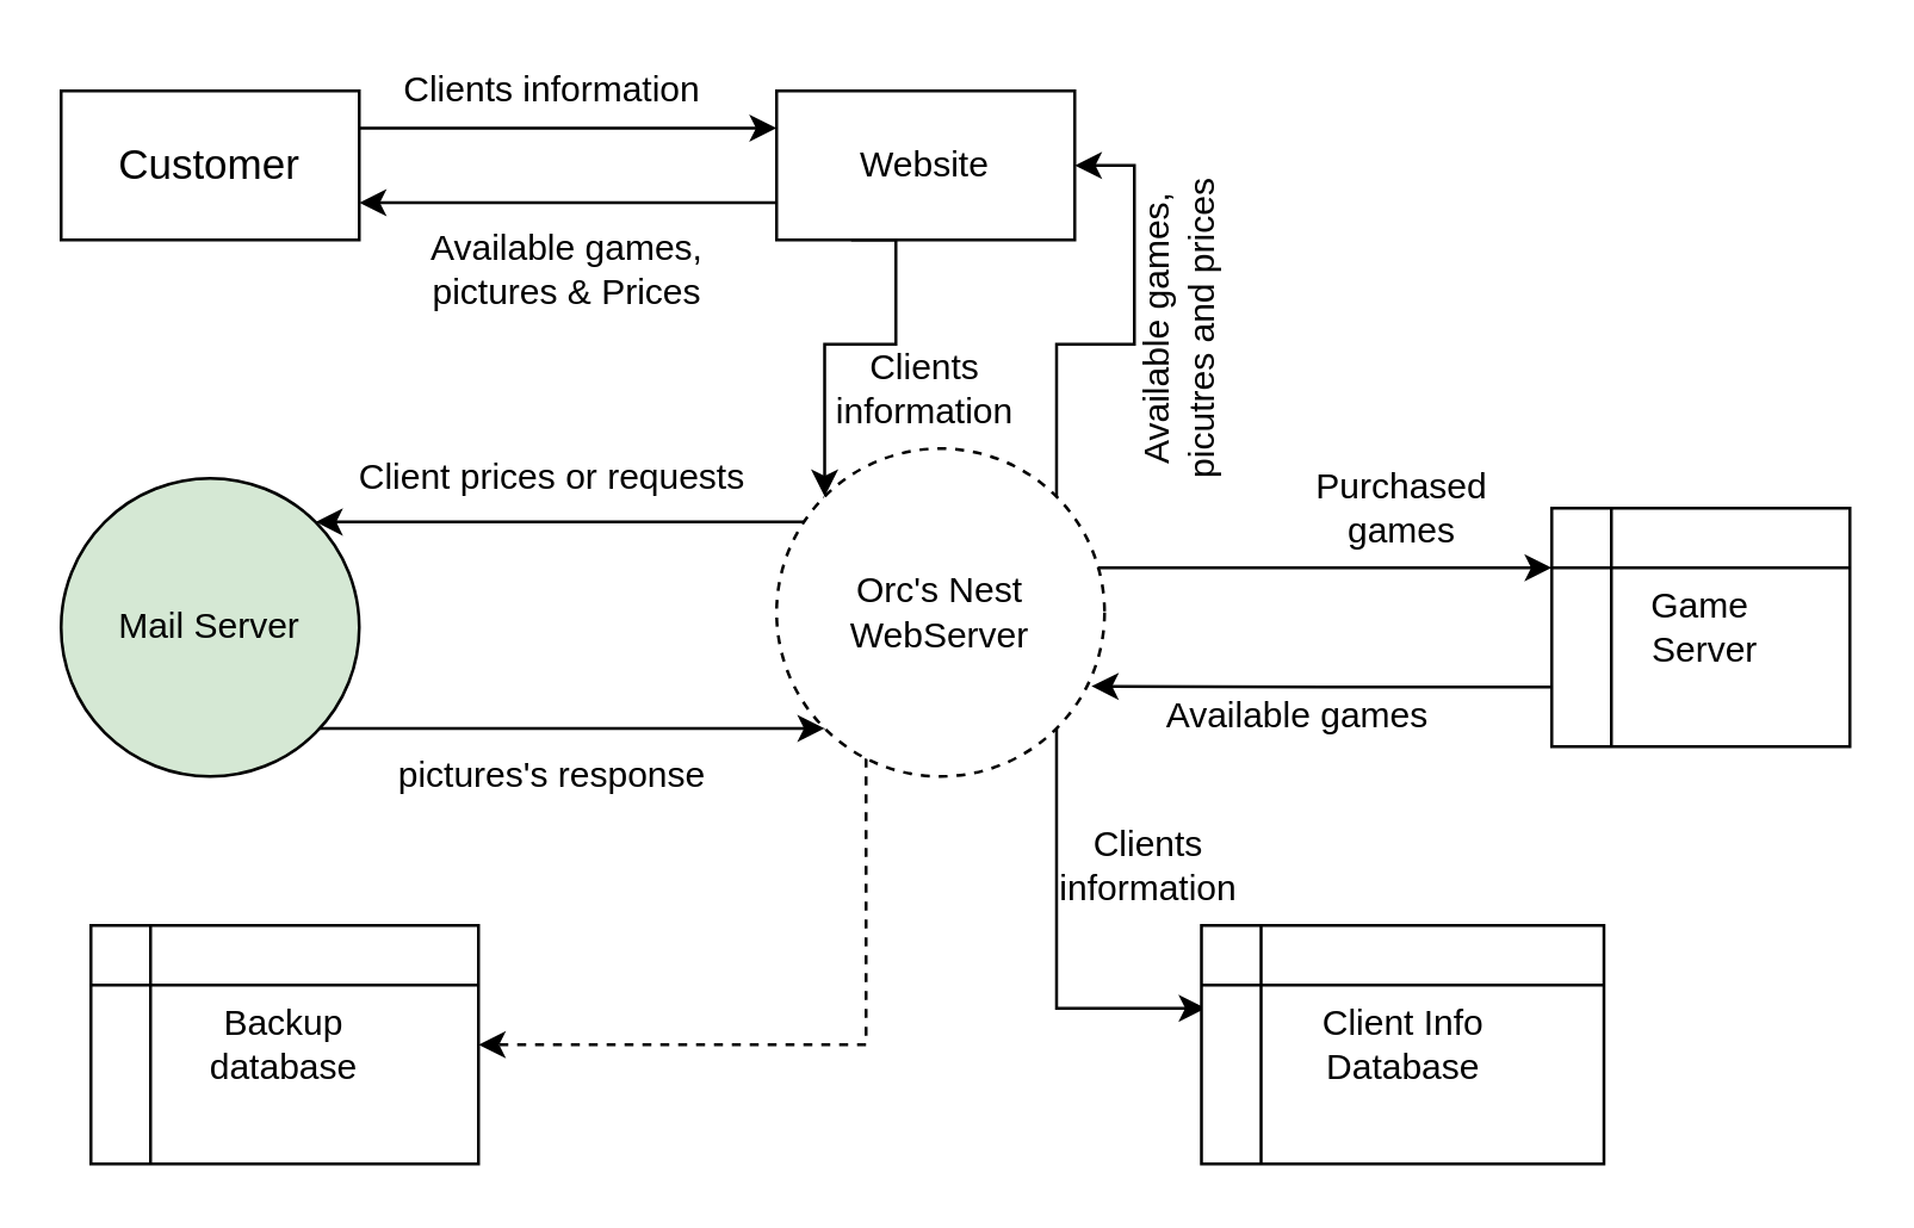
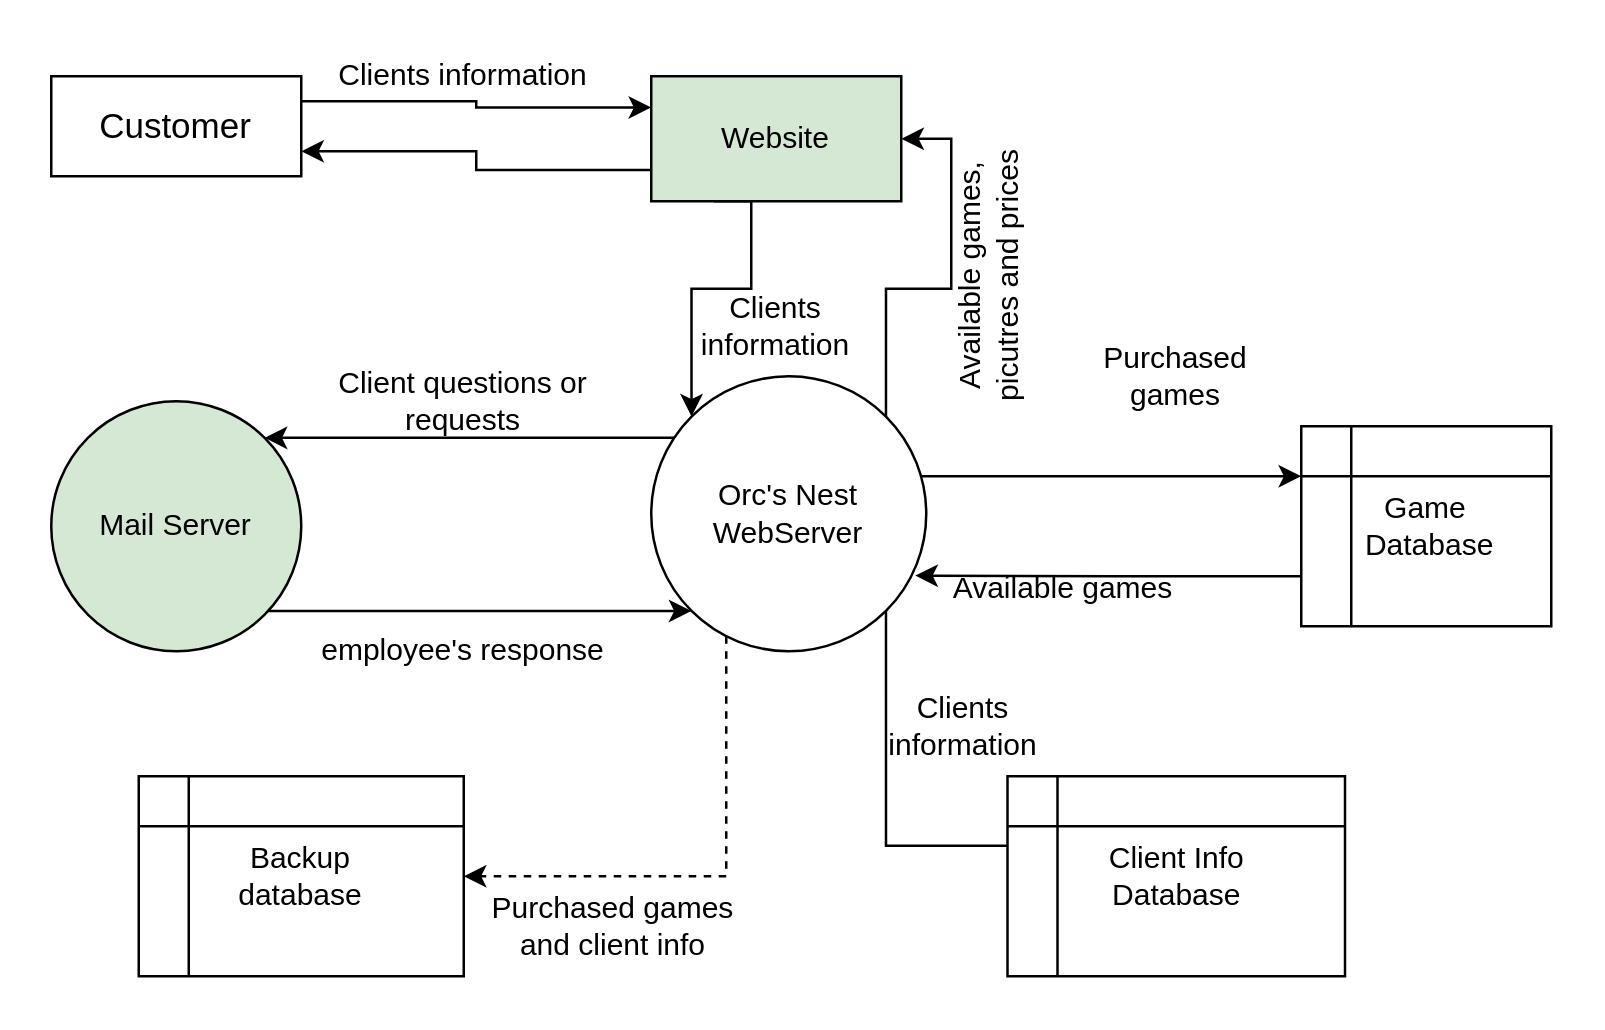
- <mxCell id="3" value="&lt;font style=&quot;font-size: 14px&quot;&gt;Customer&lt;/font&gt;" style="rounded=0;whiteSpace=wrap;html=1;" vertex="1" parent="1"><mxGeometry x="20" y="30" width="100" height="50" as="geometry" /></mxCell>
+ <mxCell id="3" value="&lt;font style=&quot;font-size: 14px&quot;&gt;Customer&lt;/font&gt;" style="rounded=0;whiteSpace=wrap;html=1;" vertex="1" parent="1"><mxGeometry x="20" y="30" width="100" height="40" as="geometry" /></mxCell>
- <mxCell id="6" value="Website" style="rounded=0;whiteSpace=wrap;html=1;" vertex="1" parent="1"><mxGeometry x="260" y="30" width="100" height="50" as="geometry" /></mxCell>
+ <mxCell id="6" value="Website" style="rounded=0;whiteSpace=wrap;html=1;fillColor=#d5e8d4;" vertex="1" parent="1"><mxGeometry x="260" y="30" width="100" height="50" as="geometry" /></mxCell>
- <mxCell id="8" value="Available games, pictures &amp;amp; Prices&lt;br&gt;" style="text;html=1;strokeColor=none;fillColor=none;align=center;verticalAlign=middle;whiteSpace=wrap;rounded=0;" vertex="1" parent="1"><mxGeometry x="125" y="80" width="130" height="20" as="geometry" /></mxCell>
- <mxCell id="23" value="Client prices or requests" style="text;html=1;strokeColor=none;fillColor=none;align=center;verticalAlign=middle;whiteSpace=wrap;rounded=0;" vertex="1" parent="1"><mxGeometry x="110" y="150" width="150" height="20" as="geometry" /></mxCell>
+ <mxCell id="23" value="Client questions or requests" style="text;html=1;strokeColor=none;fillColor=none;align=center;verticalAlign=middle;whiteSpace=wrap;rounded=0;" vertex="1" parent="1"><mxGeometry x="110" y="150" width="150" height="20" as="geometry" /></mxCell>
- <mxCell id="16" value="Purchased &lt;br&gt;games" style="text;html=1;strokeColor=none;fillColor=none;align=center;verticalAlign=middle;whiteSpace=wrap;rounded=0;" vertex="1" parent="1"><mxGeometry x="420" y="160" width="100" height="20" as="geometry" /></mxCell>
+ <mxCell id="16" value="Purchased &lt;br&gt;games" style="text;html=1;strokeColor=none;fillColor=none;align=center;verticalAlign=middle;whiteSpace=wrap;rounded=0;" vertex="1" parent="1"><mxGeometry x="420" y="140" width="100" height="20" as="geometry" /></mxCell>
- <mxCell id="14" value="Orc's Nest&lt;br&gt;WebServer&lt;br&gt;" style="ellipse;whiteSpace=wrap;html=1;aspect=fixed;dashed=1;" vertex="1" parent="1"><mxGeometry x="260" y="150" width="110" height="110" as="geometry" /></mxCell>
+ <mxCell id="14" value="Orc's Nest&lt;br&gt;WebServer&lt;br&gt;" style="ellipse;whiteSpace=wrap;html=1;aspect=fixed;" vertex="1" parent="1"><mxGeometry x="260" y="150" width="110" height="110" as="geometry" /></mxCell>
- <mxCell id="19" value="Game&lt;br&gt;&amp;nbsp;Server" style="shape=internalStorage;whiteSpace=wrap;html=1;backgroundOutline=1;" vertex="1" parent="1"><mxGeometry x="520" y="170" width="100" height="80" as="geometry" /></mxCell>
+ <mxCell id="19" value="Game&lt;br&gt;&amp;nbsp;Database" style="shape=internalStorage;whiteSpace=wrap;html=1;backgroundOutline=1;" vertex="1" parent="1"><mxGeometry x="520" y="170" width="100" height="80" as="geometry" /></mxCell>
- <mxCell id="20" value="Available games" style="text;html=1;strokeColor=none;fillColor=none;align=center;verticalAlign=middle;whiteSpace=wrap;rounded=0;" vertex="1" parent="1"><mxGeometry x="390" y="230" width="90" height="20" as="geometry" /></mxCell>
+ <mxCell id="20" value="Available games" style="text;html=1;strokeColor=none;fillColor=none;align=center;verticalAlign=middle;whiteSpace=wrap;rounded=0;" vertex="1" parent="1"><mxGeometry x="380" y="225" width="90" height="20" as="geometry" /></mxCell>
- <mxCell id="24" value="pictures's response" style="text;html=1;strokeColor=none;fillColor=none;align=center;verticalAlign=middle;whiteSpace=wrap;rounded=0;" vertex="1" parent="1"><mxGeometry x="120" y="250" width="130" height="20" as="geometry" /></mxCell>
+ <mxCell id="24" value="employee's response" style="text;html=1;strokeColor=none;fillColor=none;align=center;verticalAlign=middle;whiteSpace=wrap;rounded=0;" vertex="1" parent="1"><mxGeometry x="120" y="250" width="130" height="20" as="geometry" /></mxCell>
- <mxCell id="12" style="edgeStyle=orthogonalEdgeStyle;rounded=0;orthogonalLoop=1;jettySize=auto;html=1;exitX=1;exitY=1;exitDx=0;exitDy=0;entryX=0.011;entryY=0.347;entryDx=0;entryDy=0;entryPerimeter=0;" edge="1" parent="1" source="14" target="25"><mxGeometry relative="1" as="geometry"><Array as="points"><mxPoint x="354" y="338" /></Array></mxGeometry></mxCell>
+ <mxCell id="12" style="edgeStyle=orthogonalEdgeStyle;rounded=0;orthogonalLoop=1;jettySize=auto;html=1;exitX=1;exitY=1;exitDx=0;exitDy=0;entryX=0.011;entryY=0.347;entryDx=0;entryDy=0;entryPerimeter=0;endArrow=none;" edge="1" parent="1" source="14" target="25"><mxGeometry relative="1" as="geometry"><Array as="points"><mxPoint x="354" y="338" /></Array></mxGeometry></mxCell>
- <mxCell id="26" value="Backup&lt;br&gt;database&lt;br&gt;" style="shape=internalStorage;whiteSpace=wrap;html=1;backgroundOutline=1;" vertex="1" parent="1"><mxGeometry x="30" y="310" width="130" height="80" as="geometry" /></mxCell>
+ <mxCell id="26" value="Backup&lt;br&gt;database&lt;br&gt;" style="shape=internalStorage;whiteSpace=wrap;html=1;backgroundOutline=1;" vertex="1" parent="1"><mxGeometry x="55" y="310" width="130" height="80" as="geometry" /></mxCell>
+ <mxCell id="28" value="Purchased games and client info" style="text;html=1;strokeColor=none;fillColor=none;align=center;verticalAlign=middle;whiteSpace=wrap;rounded=0;" vertex="1" parent="1"><mxGeometry x="185" y="360" width="120" height="20" as="geometry" /></mxCell>
